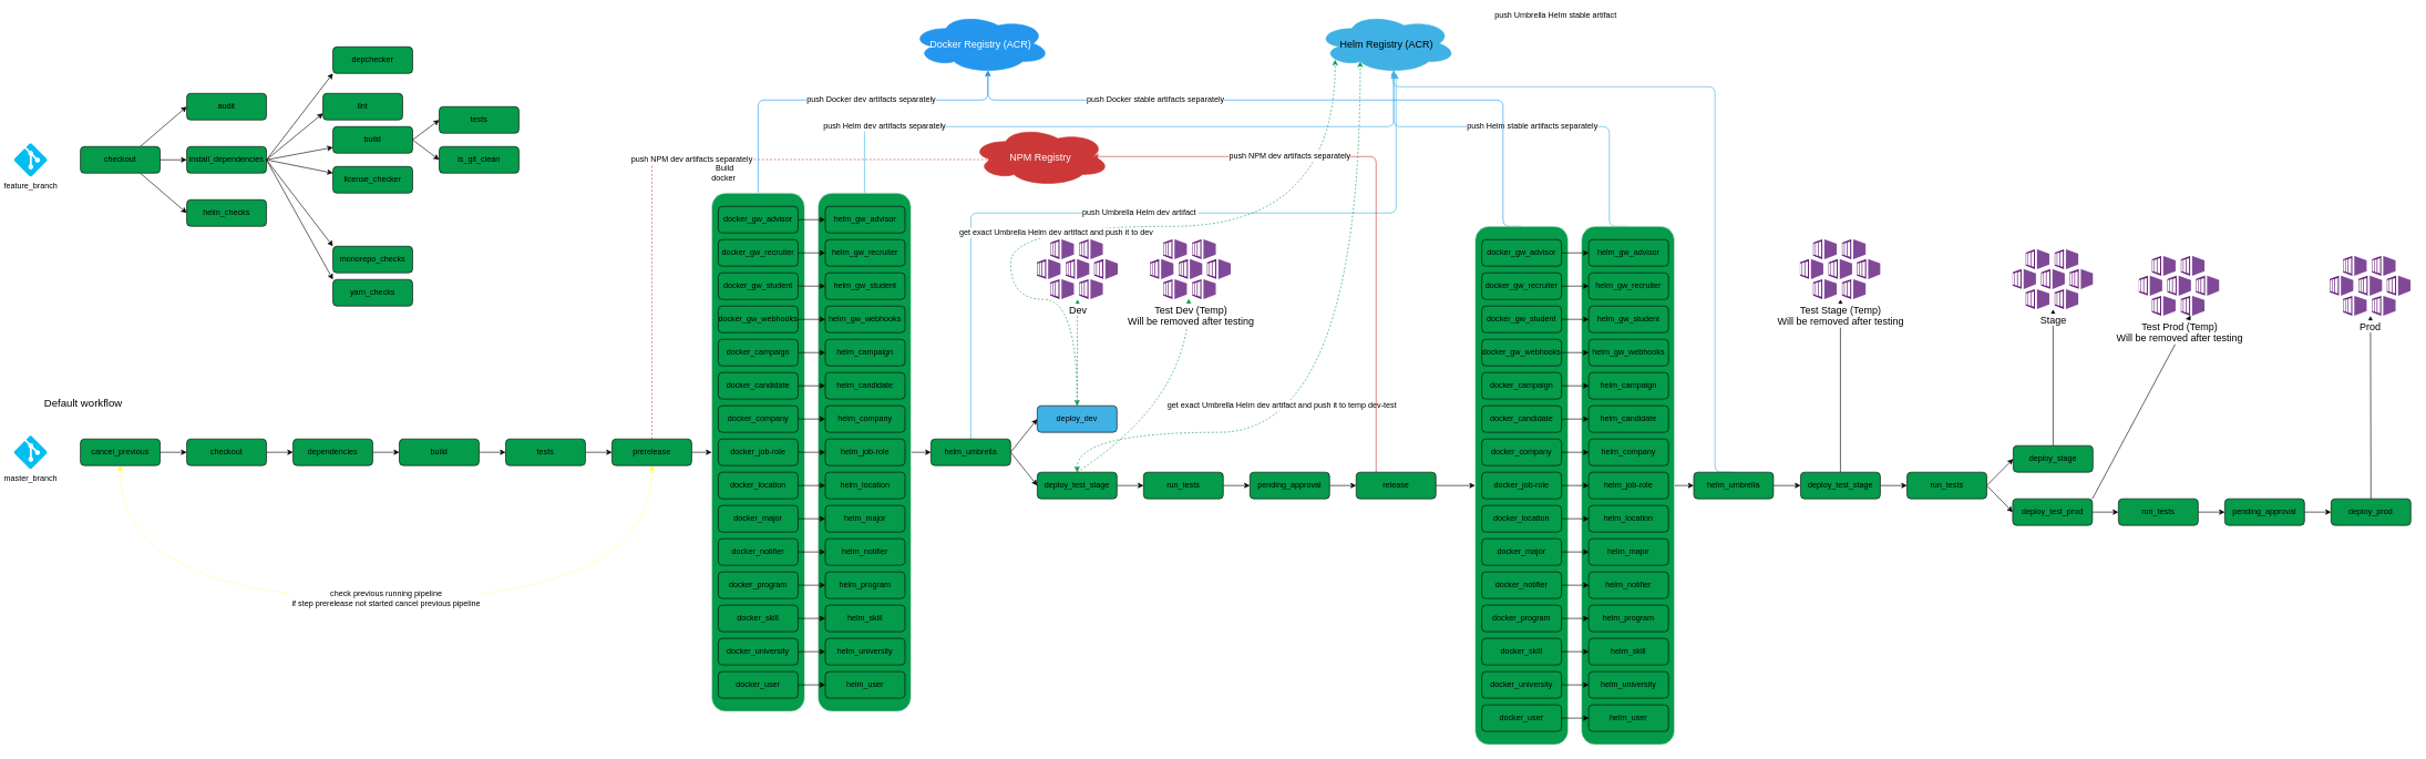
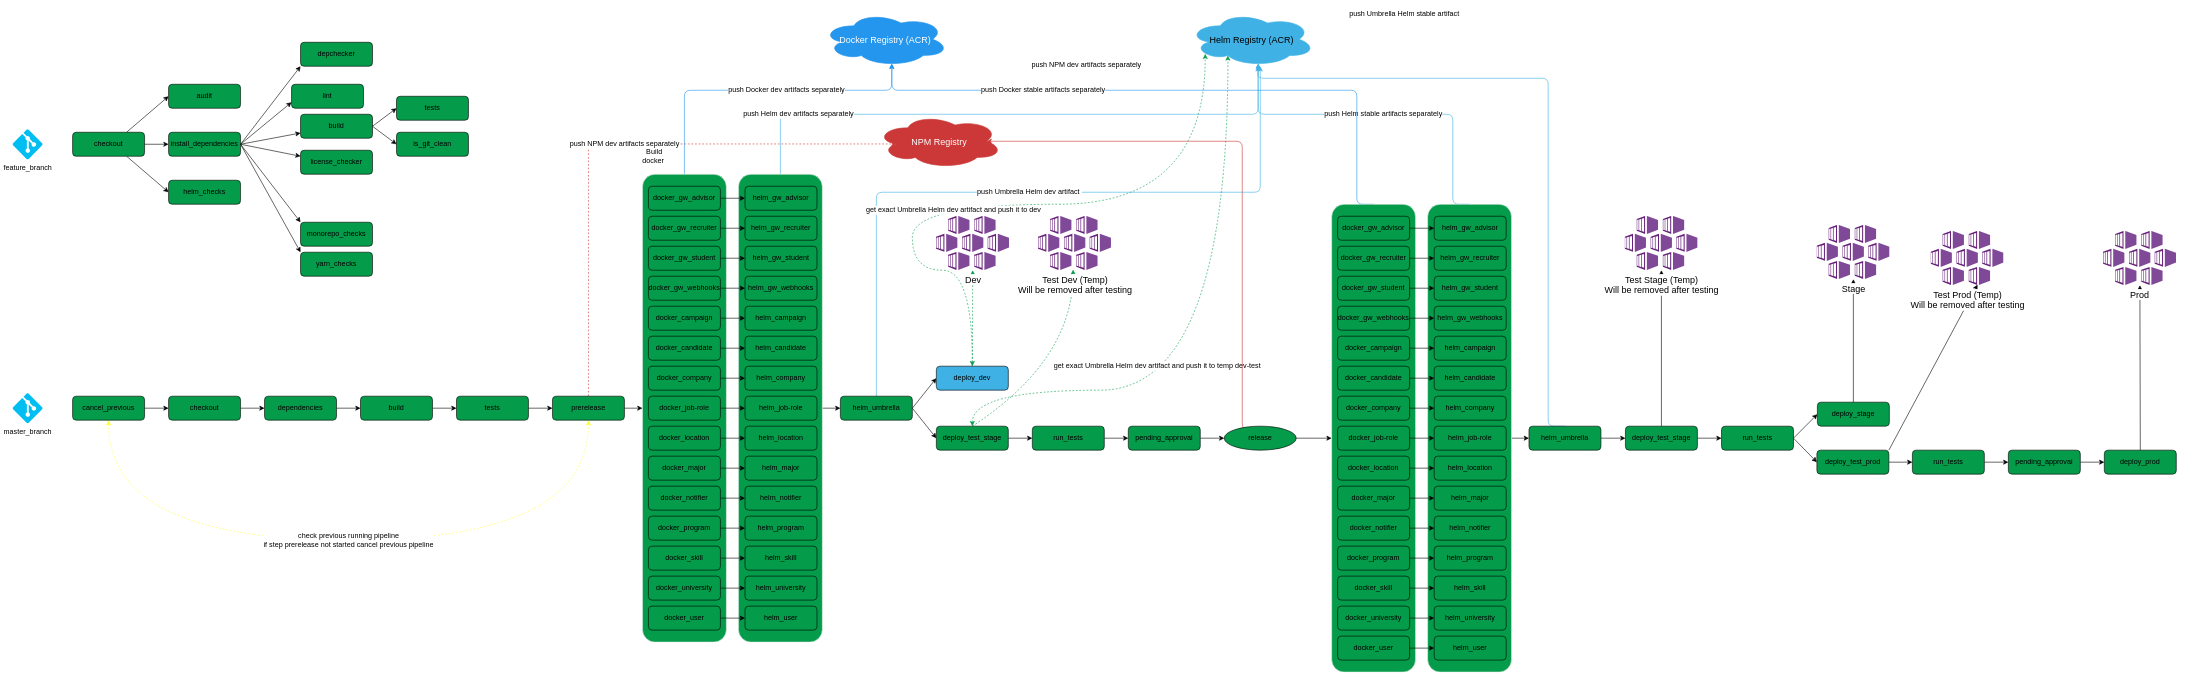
- <mxCell id="189" value="Default workflow" style="text;html=1;align=center;verticalAlign=middle;resizable=0;points=[];autosize=1;fontSize=16;" vertex="1" parent="1"><mxGeometry x="59" y="596" width="130" height="20" as="geometry" /></mxCell>
- <mxCell id="108" value="release" style="rounded=1;whiteSpace=wrap;html=1;fillColor=#049B4A;" parent="1" vertex="1"><mxGeometry x="2040" y="710" width="120" height="40" as="geometry" /></mxCell>
+ <mxCell id="108" value="release" style="ellipse;whiteSpace=wrap;html=1;fillColor=#049B4A;" parent="1" vertex="1"><mxGeometry x="2040" y="710" width="120" height="40" as="geometry" /></mxCell>
